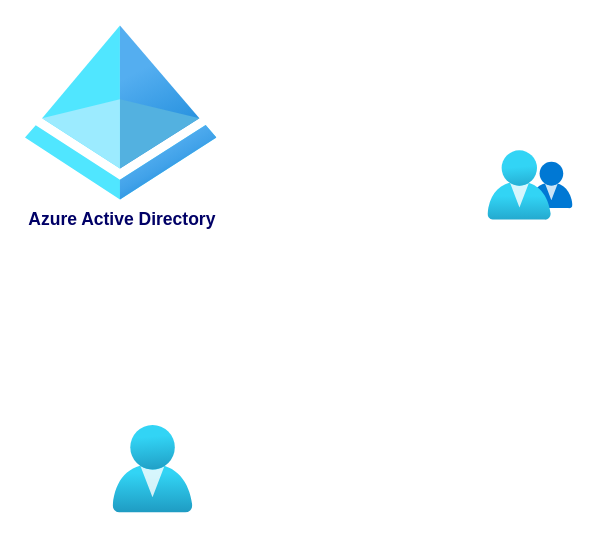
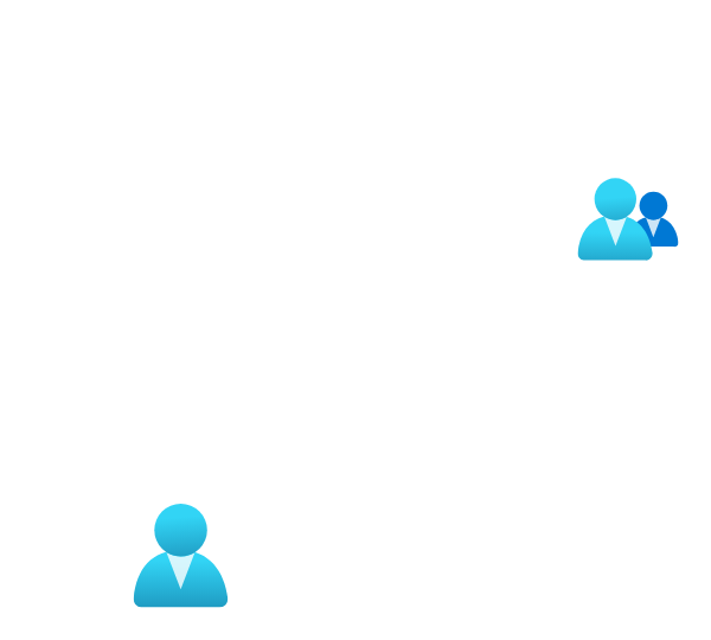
- <mxCell id="2" value="&lt;b&gt;&lt;font style=&quot;font-size: 14px; color: rgb(0, 0, 102);&quot;&gt;Azure Active Directory&lt;/font&gt;&lt;/b&gt;" style="image;aspect=fixed;html=1;points=[];align=center;fontSize=12;image=img/lib/azure2/identity/Azure_Active_Directory.svg;" vertex="1" parent="1"><mxGeometry x="20" y="20" width="153.13" height="140" as="geometry" /></mxCell>
